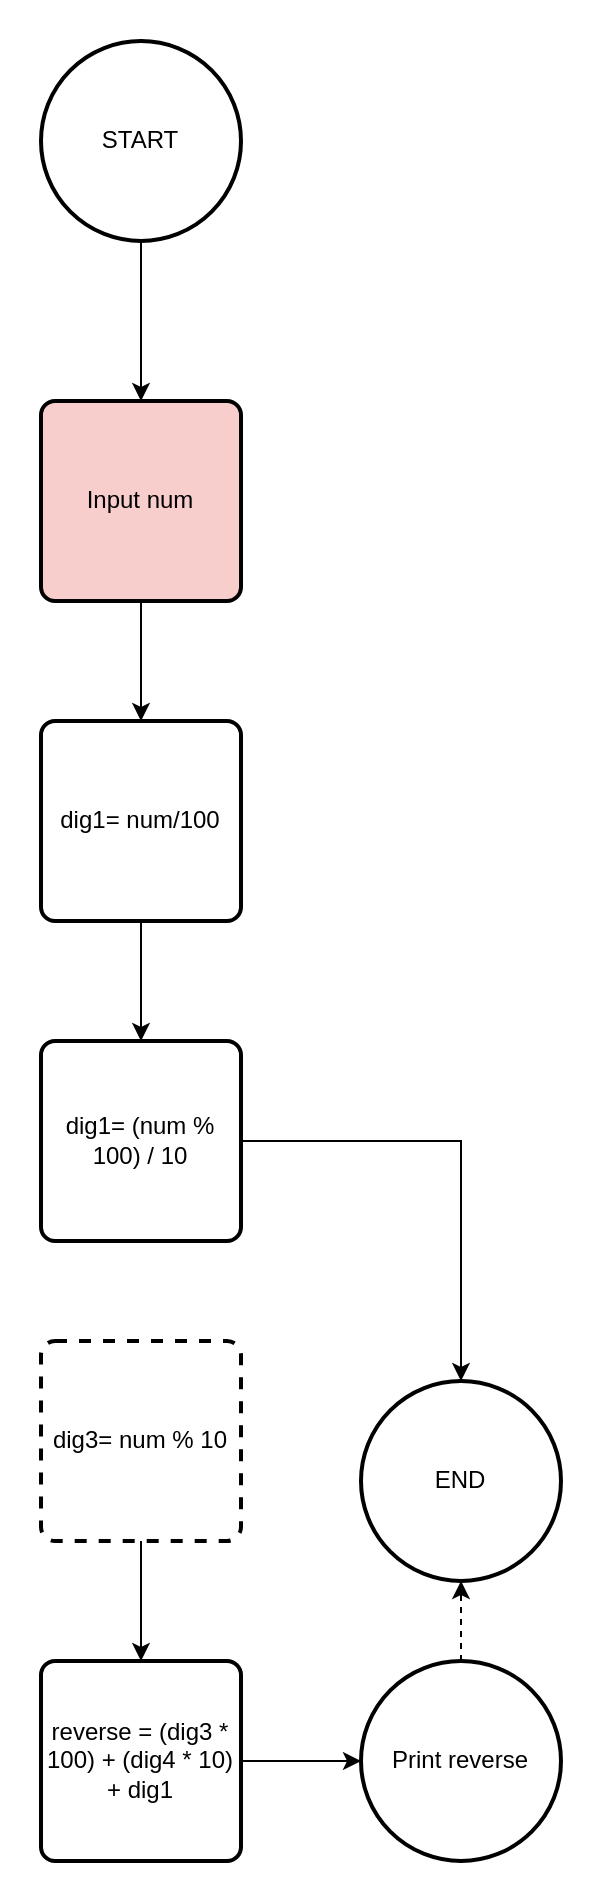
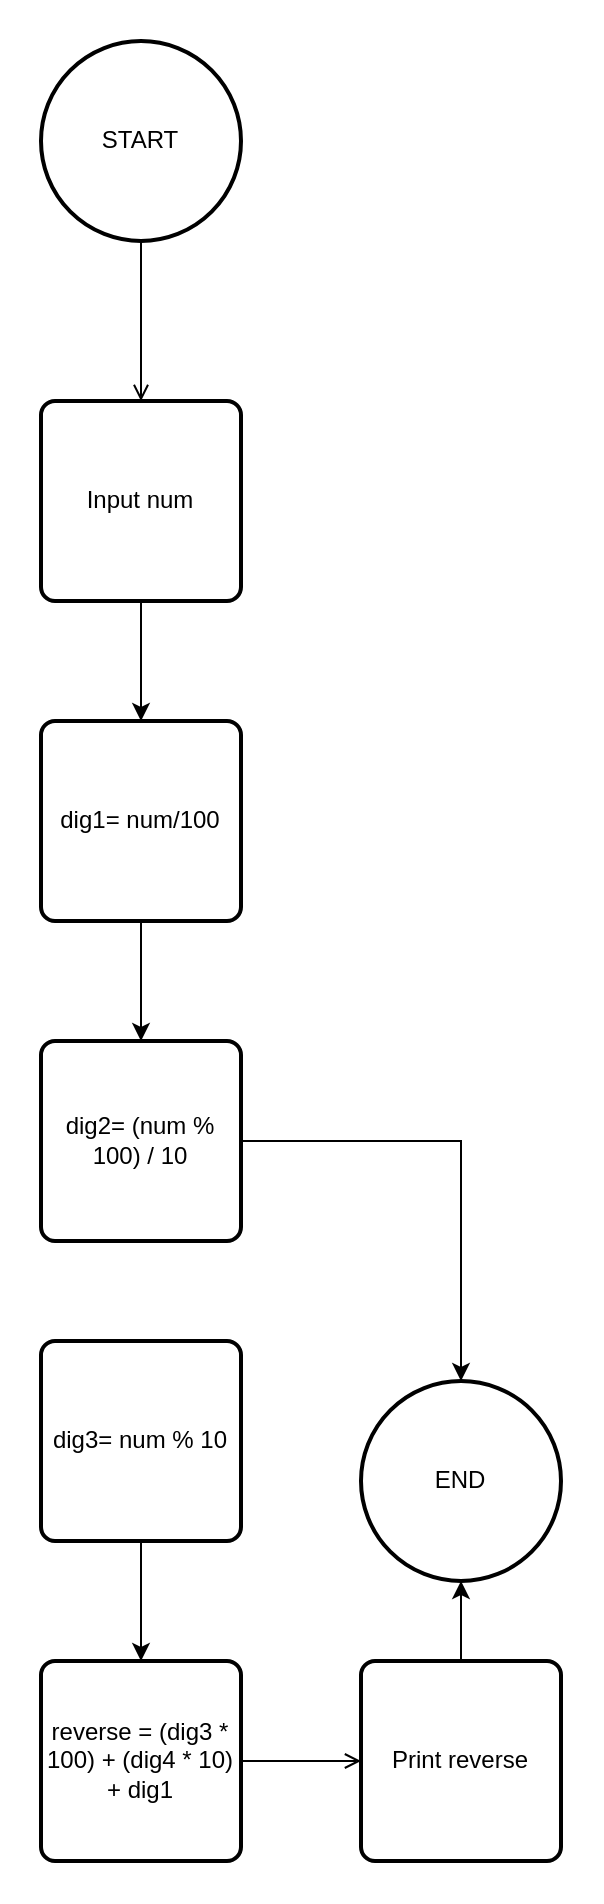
- <mxCell id="2" style="edgeStyle=orthogonalEdgeStyle;rounded=0;orthogonalLoop=1;jettySize=auto;html=1;" edge="1" parent="1" source="3" target="5"><mxGeometry relative="1" as="geometry"><mxPoint x="70" y="200" as="targetPoint" /></mxGeometry></mxCell>
+ <mxCell id="2" style="edgeStyle=orthogonalEdgeStyle;rounded=0;orthogonalLoop=1;jettySize=auto;html=1;endArrow=open;" edge="1" parent="1" source="3" target="5"><mxGeometry relative="1" as="geometry"><mxPoint x="70" y="200" as="targetPoint" /></mxGeometry></mxCell>
- <mxCell id="5" value="Input num" style="rounded=1;whiteSpace=wrap;html=1;absoluteArcSize=1;arcSize=14;strokeWidth=2;fillColor=#f8cecc;" vertex="1" parent="1"><mxGeometry x="20" y="200" width="100" height="100" as="geometry" /></mxCell>
+ <mxCell id="5" value="Input num" style="rounded=1;whiteSpace=wrap;html=1;absoluteArcSize=1;arcSize=14;strokeWidth=2;" vertex="1" parent="1"><mxGeometry x="20" y="200" width="100" height="100" as="geometry" /></mxCell>
- <mxCell id="9" value="dig1= (num % 100) / 10" style="rounded=1;whiteSpace=wrap;html=1;absoluteArcSize=1;arcSize=14;strokeWidth=2;" vertex="1" parent="1"><mxGeometry x="20" y="520" width="100" height="100" as="geometry" /></mxCell>
+ <mxCell id="9" value="dig2= (num % 100) / 10" style="rounded=1;whiteSpace=wrap;html=1;absoluteArcSize=1;arcSize=14;strokeWidth=2;" vertex="1" parent="1"><mxGeometry x="20" y="520" width="100" height="100" as="geometry" /></mxCell>
- <mxCell id="11" value="dig3= num % 10" style="rounded=1;whiteSpace=wrap;html=1;absoluteArcSize=1;arcSize=14;strokeWidth=2;dashed=1;" vertex="1" parent="1"><mxGeometry x="20" y="670" width="100" height="100" as="geometry" /></mxCell>
+ <mxCell id="11" value="dig3= num % 10" style="rounded=1;whiteSpace=wrap;html=1;absoluteArcSize=1;arcSize=14;strokeWidth=2;" vertex="1" parent="1"><mxGeometry x="20" y="670" width="100" height="100" as="geometry" /></mxCell>
- <mxCell id="14" style="edgeStyle=orthogonalEdgeStyle;rounded=0;orthogonalLoop=1;jettySize=auto;html=1;dashed=1;" edge="1" parent="1" source="15" target="16"><mxGeometry relative="1" as="geometry"><mxPoint x="230" y="760" as="targetPoint" /></mxGeometry></mxCell>
+ <mxCell id="14" style="edgeStyle=orthogonalEdgeStyle;rounded=0;orthogonalLoop=1;jettySize=auto;html=1;" edge="1" parent="1" source="15" target="16"><mxGeometry relative="1" as="geometry"><mxPoint x="230" y="760" as="targetPoint" /></mxGeometry></mxCell>
- <mxCell id="12" style="edgeStyle=orthogonalEdgeStyle;rounded=0;orthogonalLoop=1;jettySize=auto;html=1;" edge="1" parent="1" source="13" target="15"><mxGeometry relative="1" as="geometry"><mxPoint x="210" y="880" as="targetPoint" /></mxGeometry></mxCell>
+ <mxCell id="12" style="edgeStyle=orthogonalEdgeStyle;rounded=0;orthogonalLoop=1;jettySize=auto;html=1;endArrow=open;" edge="1" parent="1" source="13" target="15"><mxGeometry relative="1" as="geometry"><mxPoint x="210" y="880" as="targetPoint" /></mxGeometry></mxCell>
- <mxCell id="15" value="Print reverse" style="ellipse;whiteSpace=wrap;html=1;absoluteArcSize=1;arcSize=14;strokeWidth=2;" vertex="1" parent="1"><mxGeometry x="180" y="830" width="100" height="100" as="geometry" /></mxCell>
+ <mxCell id="15" value="Print reverse" style="rounded=1;whiteSpace=wrap;html=1;absoluteArcSize=1;arcSize=14;strokeWidth=2;" vertex="1" parent="1"><mxGeometry x="180" y="830" width="100" height="100" as="geometry" /></mxCell>
